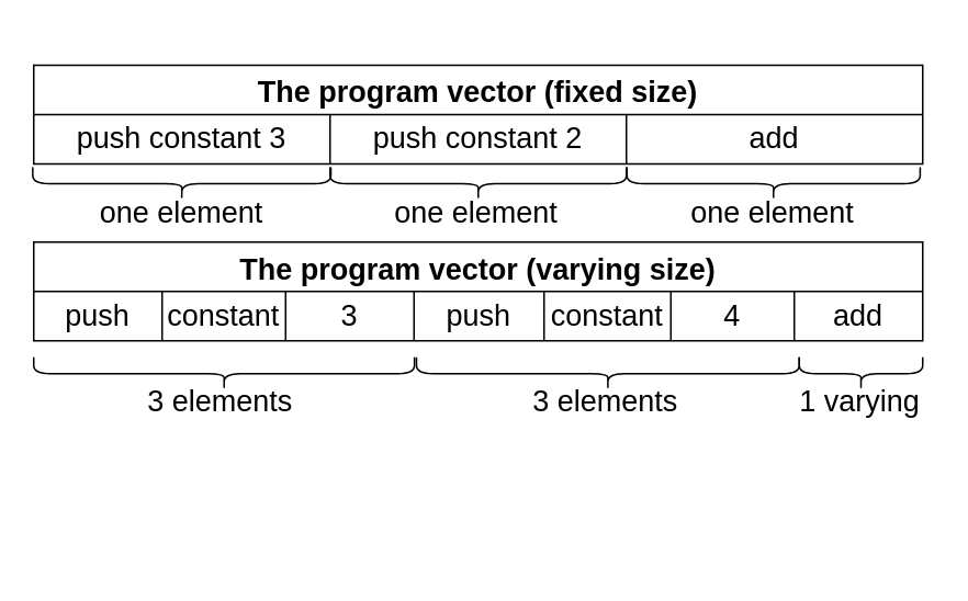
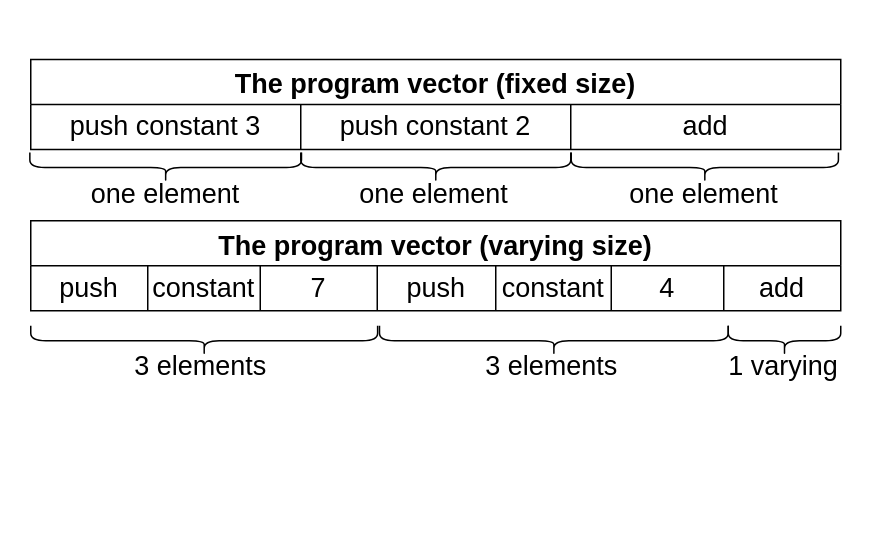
- <mxCell id="11" value="3" style="shape=partialRectangle;html=1;whiteSpace=wrap;connectable=0;fillColor=none;top=0;left=0;bottom=0;right=0;overflow=hidden;fontSize=18;" vertex="1" parent="8"><mxGeometry x="153" width="78" height="30" as="geometry"><mxRectangle width="78" height="30" as="alternateBounds" /></mxGeometry></mxCell>
+ <mxCell id="11" value="7" style="shape=partialRectangle;html=1;whiteSpace=wrap;connectable=0;fillColor=none;top=0;left=0;bottom=0;right=0;overflow=hidden;fontSize=18;" vertex="1" parent="8"><mxGeometry x="153" width="78" height="30" as="geometry"><mxRectangle width="78" height="30" as="alternateBounds" /></mxGeometry></mxCell>
